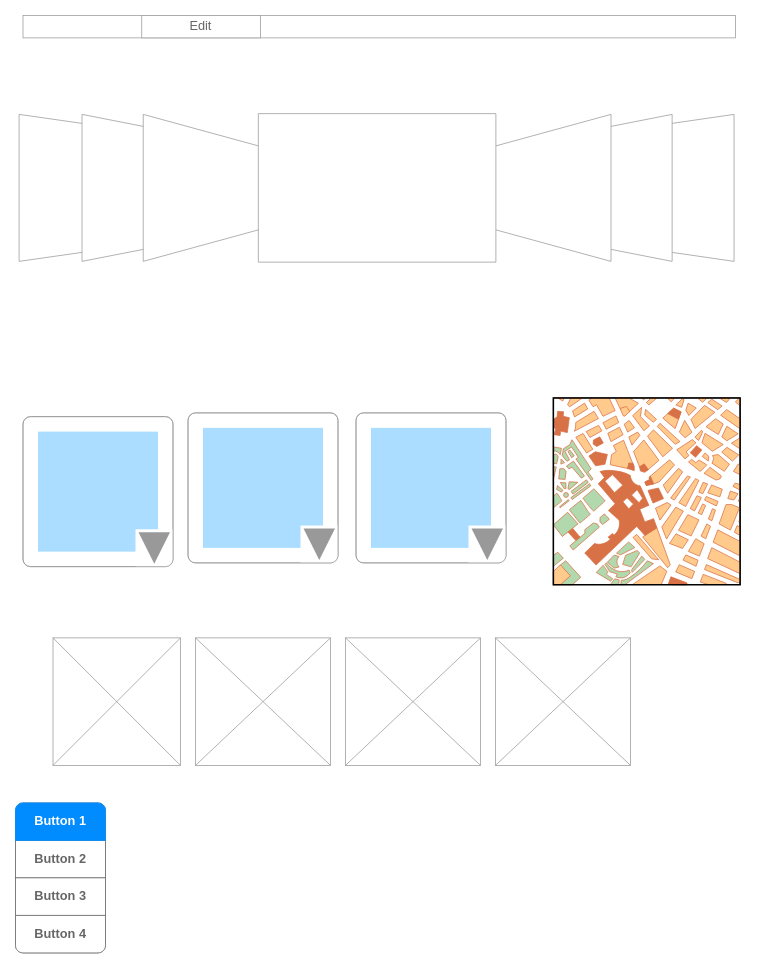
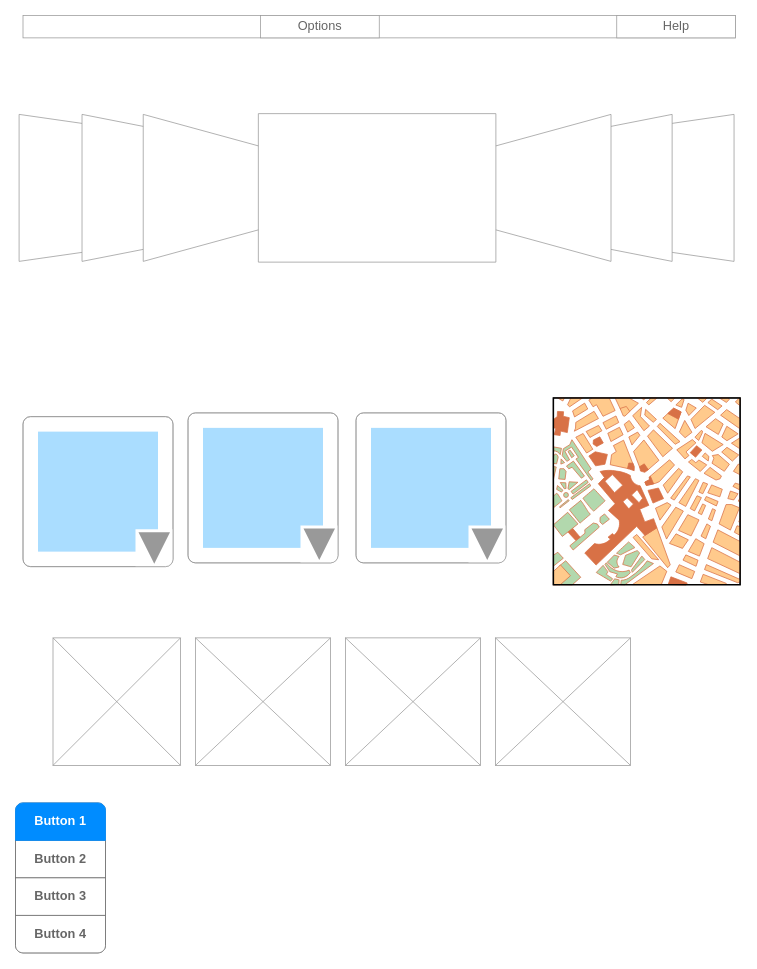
- <mxCell id="4" value="Edit" style="strokeColor=inherit;fillColor=inherit;gradientColor=inherit;strokeWidth=1;shadow=0;dashed=0;align=center;html=1;shape=mxgraph.mockup.forms.rrect;rSize=0;fontSize=17;fontColor=#666666;whiteSpace=wrap;" vertex="1" parent="3"><mxGeometry x="158.333" width="158.333" height="30" as="geometry" /></mxCell>
+ <mxCell id="6" value="Options" style="strokeColor=inherit;fillColor=inherit;gradientColor=inherit;strokeWidth=1;shadow=0;dashed=0;align=center;html=1;shape=mxgraph.mockup.forms.rrect;rSize=0;fontSize=17;fontColor=#666666;whiteSpace=wrap;" vertex="1" parent="3"><mxGeometry x="316.667" width="158.333" height="30" as="geometry" /></mxCell>
+ <mxCell id="5" value="Help" style="strokeColor=inherit;fillColor=inherit;gradientColor=inherit;strokeWidth=1;shadow=0;dashed=0;align=center;html=1;shape=mxgraph.mockup.forms.rrect;rSize=0;fontSize=17;fontColor=#666666;whiteSpace=wrap;" vertex="1" parent="3"><mxGeometry x="791.667" width="158.333" height="30" as="geometry" /></mxCell>
